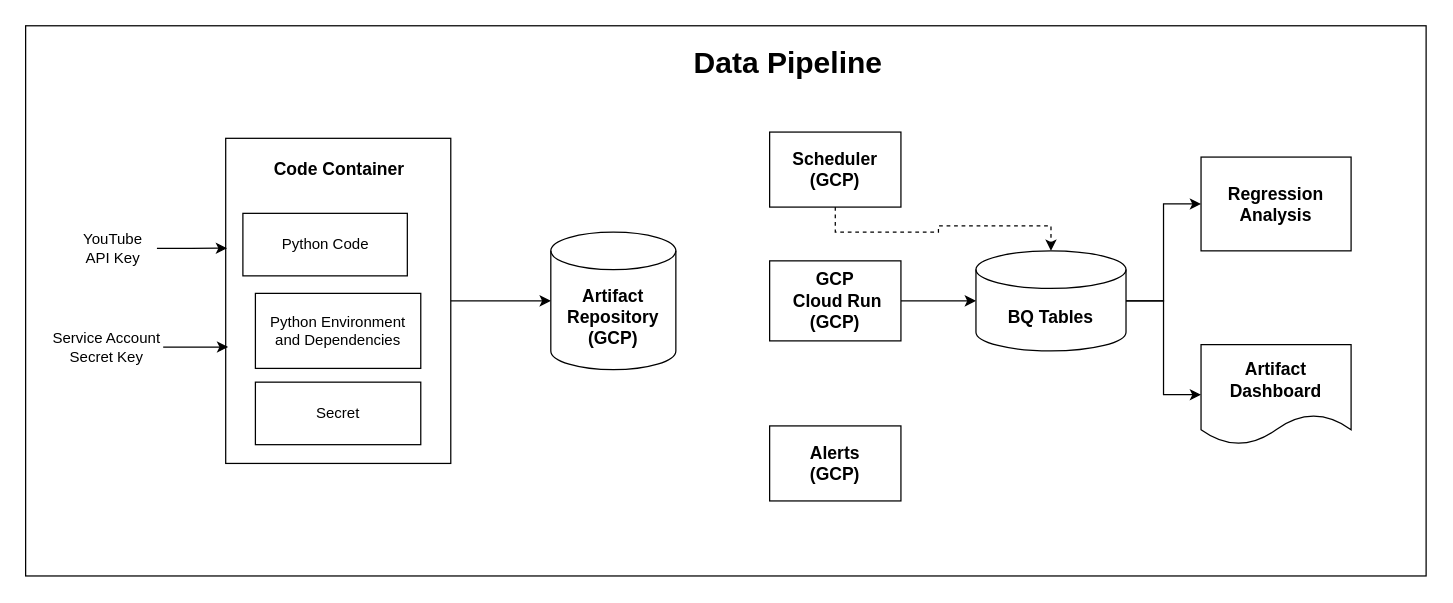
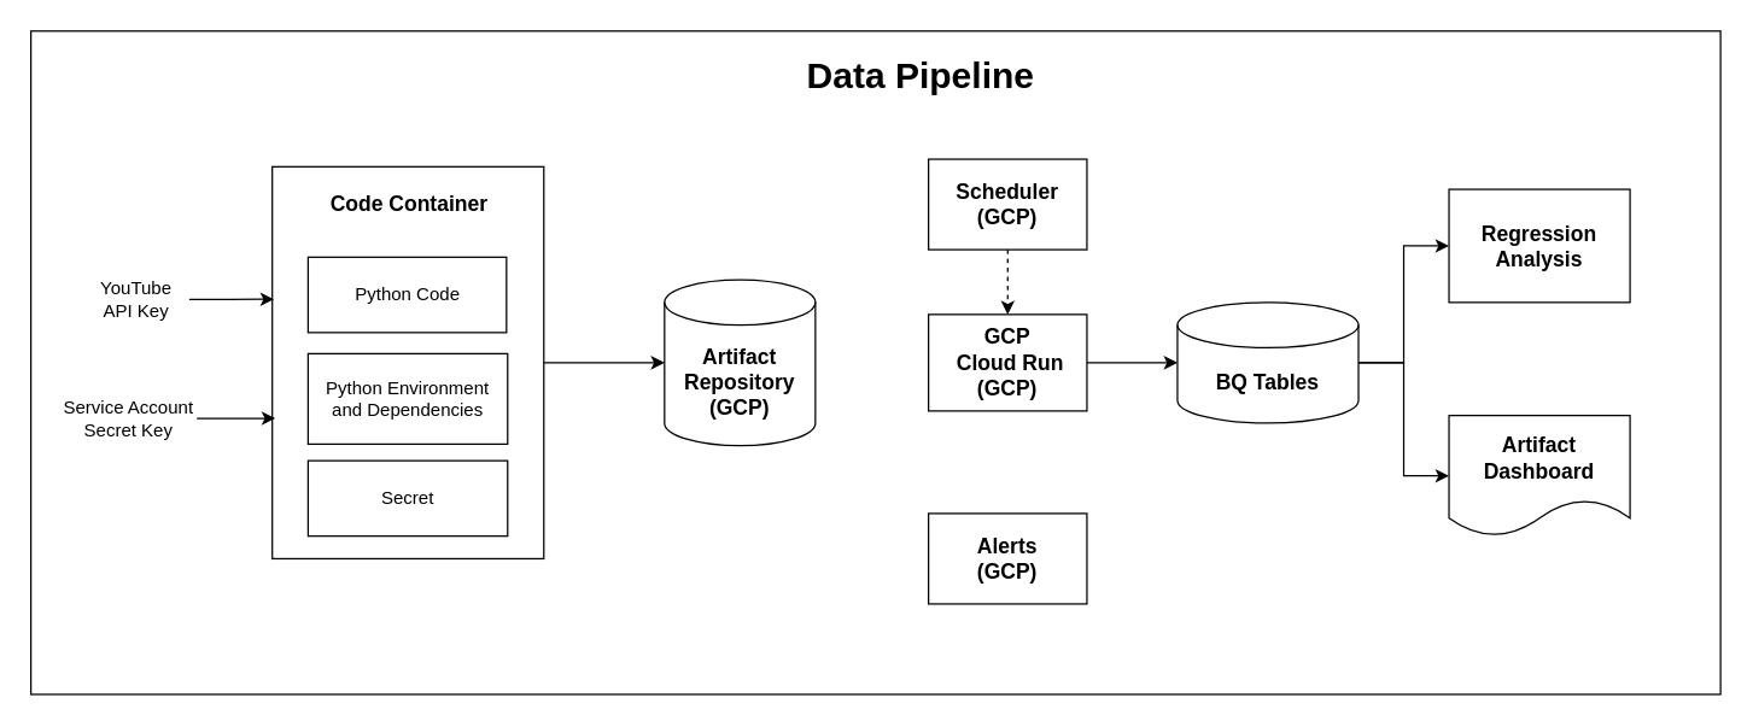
- <mxCell id="3" value="&lt;h1&gt;Data Pipeline&lt;/h1&gt;" style="text;html=1;strokeColor=none;fillColor=none;spacing=5;spacingTop=-20;whiteSpace=wrap;overflow=hidden;rounded=0;align=center;" vertex="1" parent="1"><mxGeometry x="470" y="30" width="320" height="40" as="geometry" /></mxCell>
+ <mxCell id="3" value="&lt;h1&gt;Data Pipeline&lt;/h1&gt;" style="text;html=1;strokeColor=none;fillColor=none;spacing=5;spacingTop=-20;whiteSpace=wrap;overflow=hidden;rounded=0;align=center;" vertex="1" parent="1"><mxGeometry x="450" y="30" width="320" height="40" as="geometry" /></mxCell>
- <mxCell id="17" style="edgeStyle=orthogonalEdgeStyle;rounded=0;orthogonalLoop=1;jettySize=auto;html=1;exitX=0.5;exitY=1;exitDx=0;exitDy=0;dashed=1;" edge="1" parent="1" source="18" target="22"><mxGeometry relative="1" as="geometry" /></mxCell>
+ <mxCell id="17" style="edgeStyle=orthogonalEdgeStyle;rounded=0;orthogonalLoop=1;jettySize=auto;html=1;exitX=0.5;exitY=1;exitDx=0;exitDy=0;dashed=1;" edge="1" parent="1" source="18" target="15"><mxGeometry relative="1" as="geometry" /></mxCell>
- <mxCell id="6" value="Python Code" style="rounded=0;whiteSpace=wrap;html=1;" vertex="1" parent="1"><mxGeometry x="193.75" y="170" width="131.5" height="50" as="geometry" /></mxCell>
+ <mxCell id="6" value="Python Code" style="rounded=0;whiteSpace=wrap;html=1;" vertex="1" parent="1"><mxGeometry x="203.75" y="170" width="131.5" height="50" as="geometry" /></mxCell>
